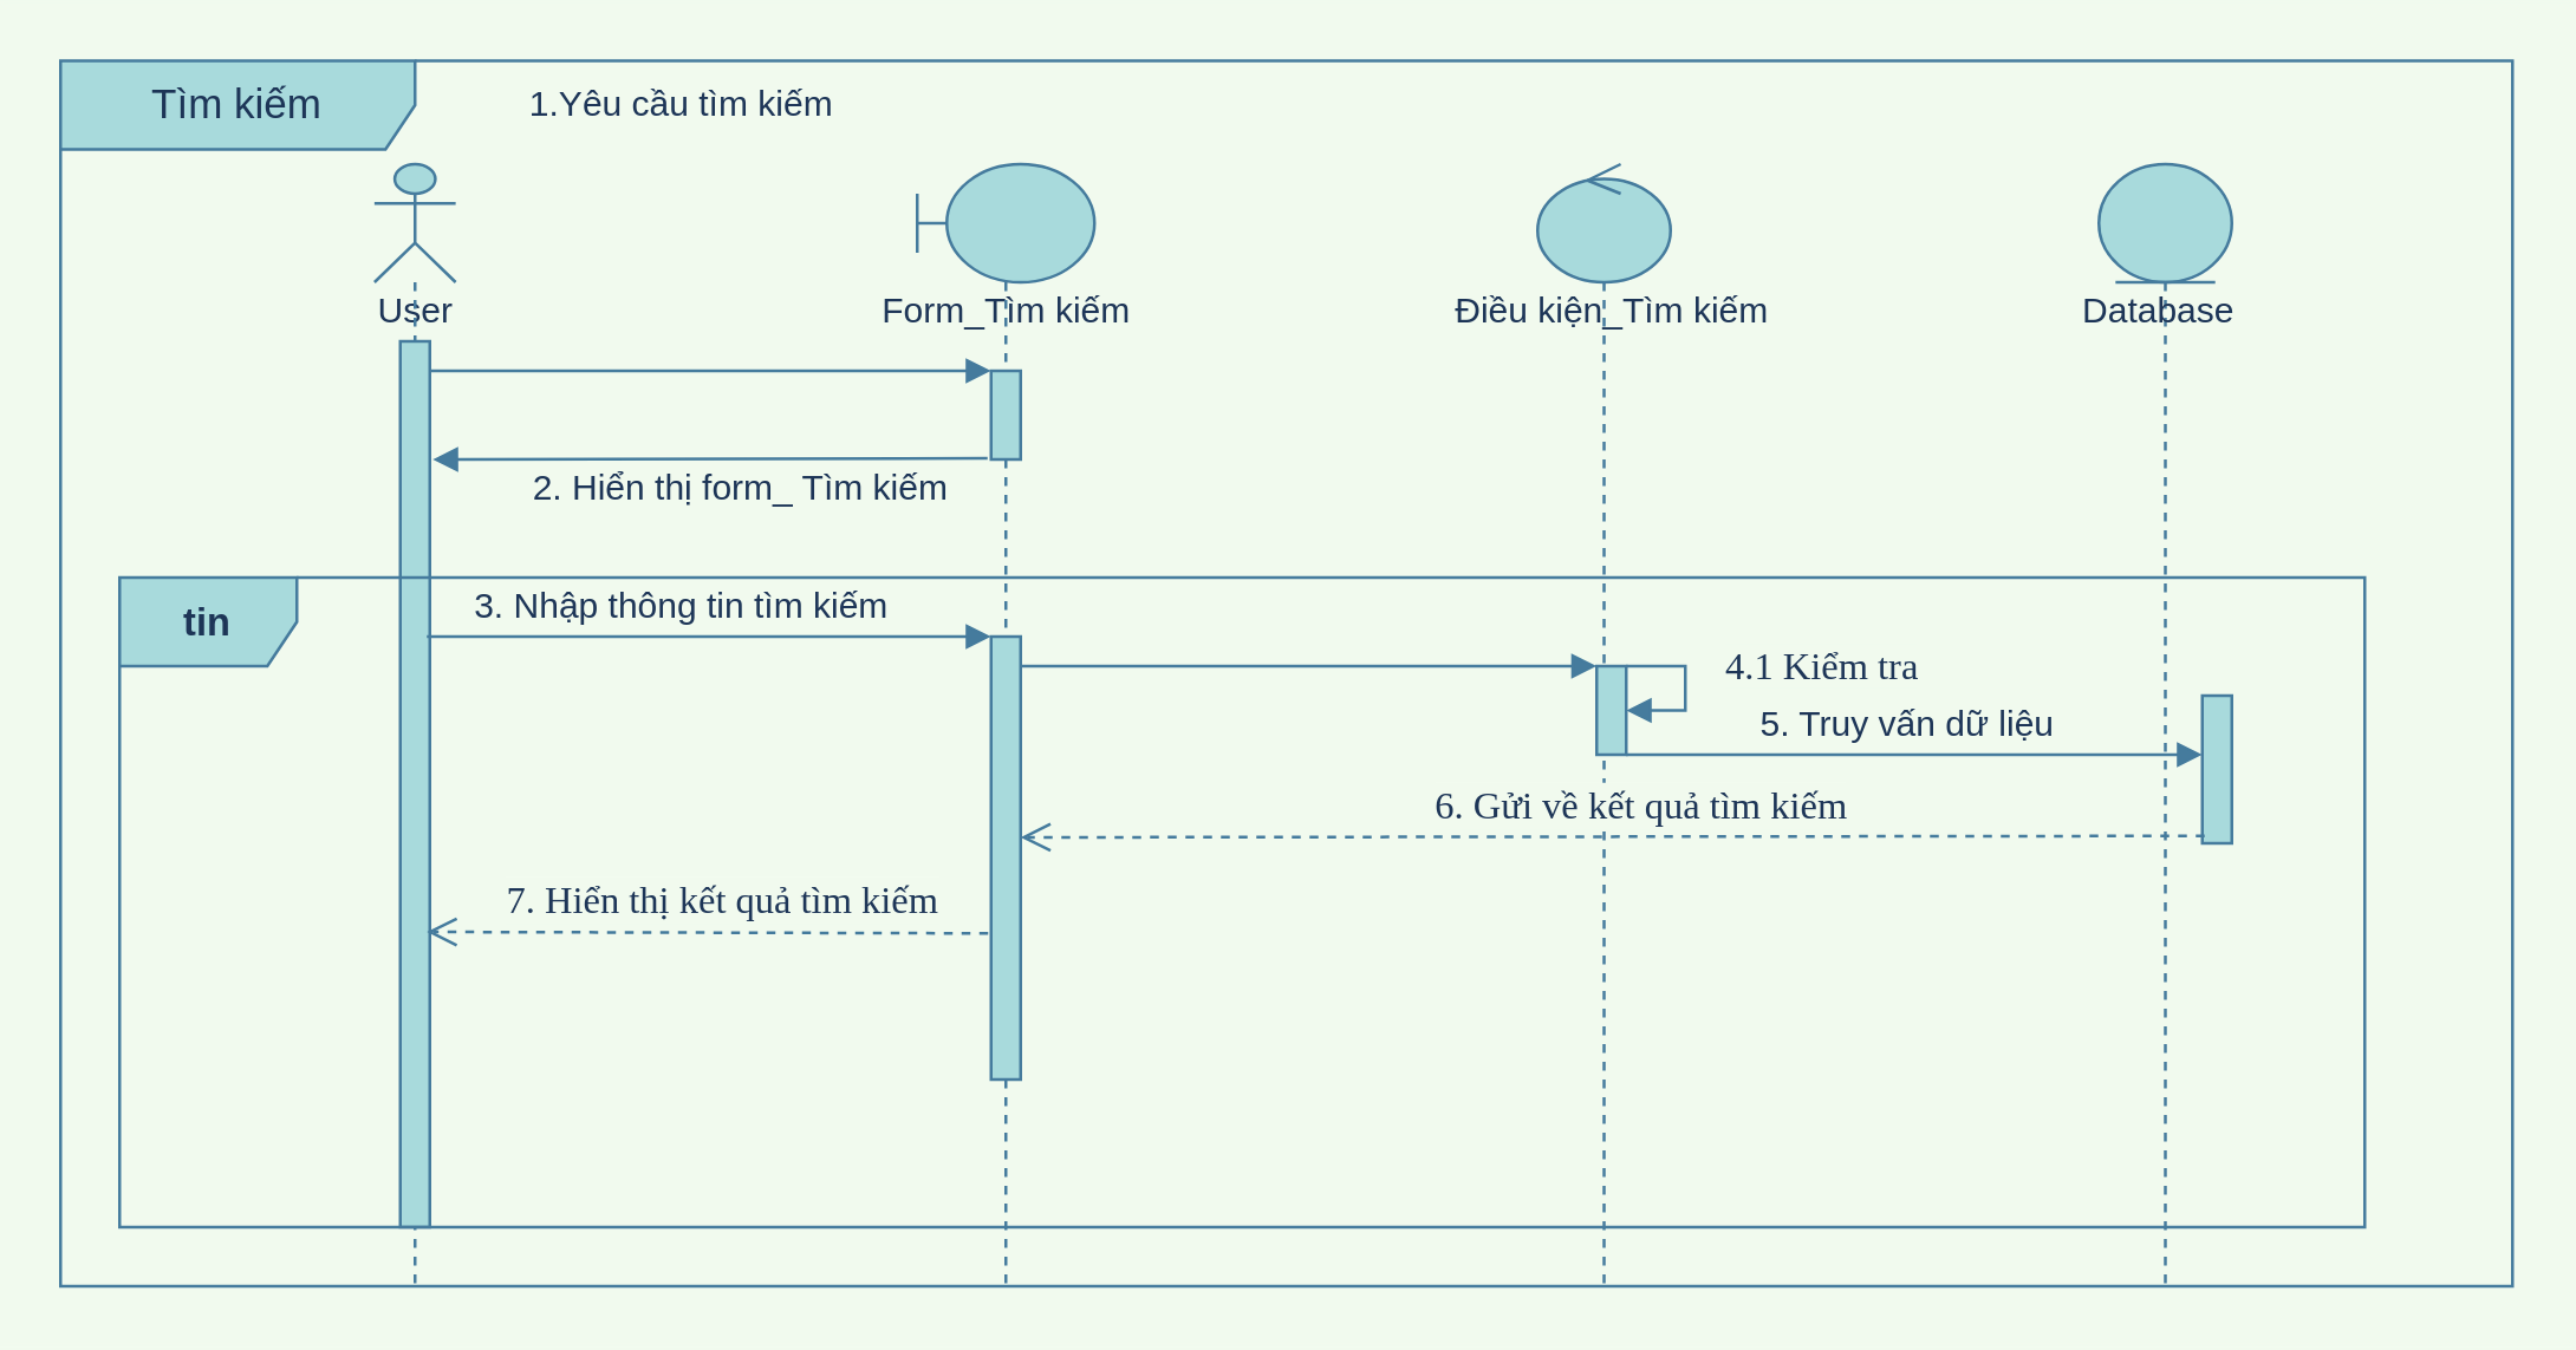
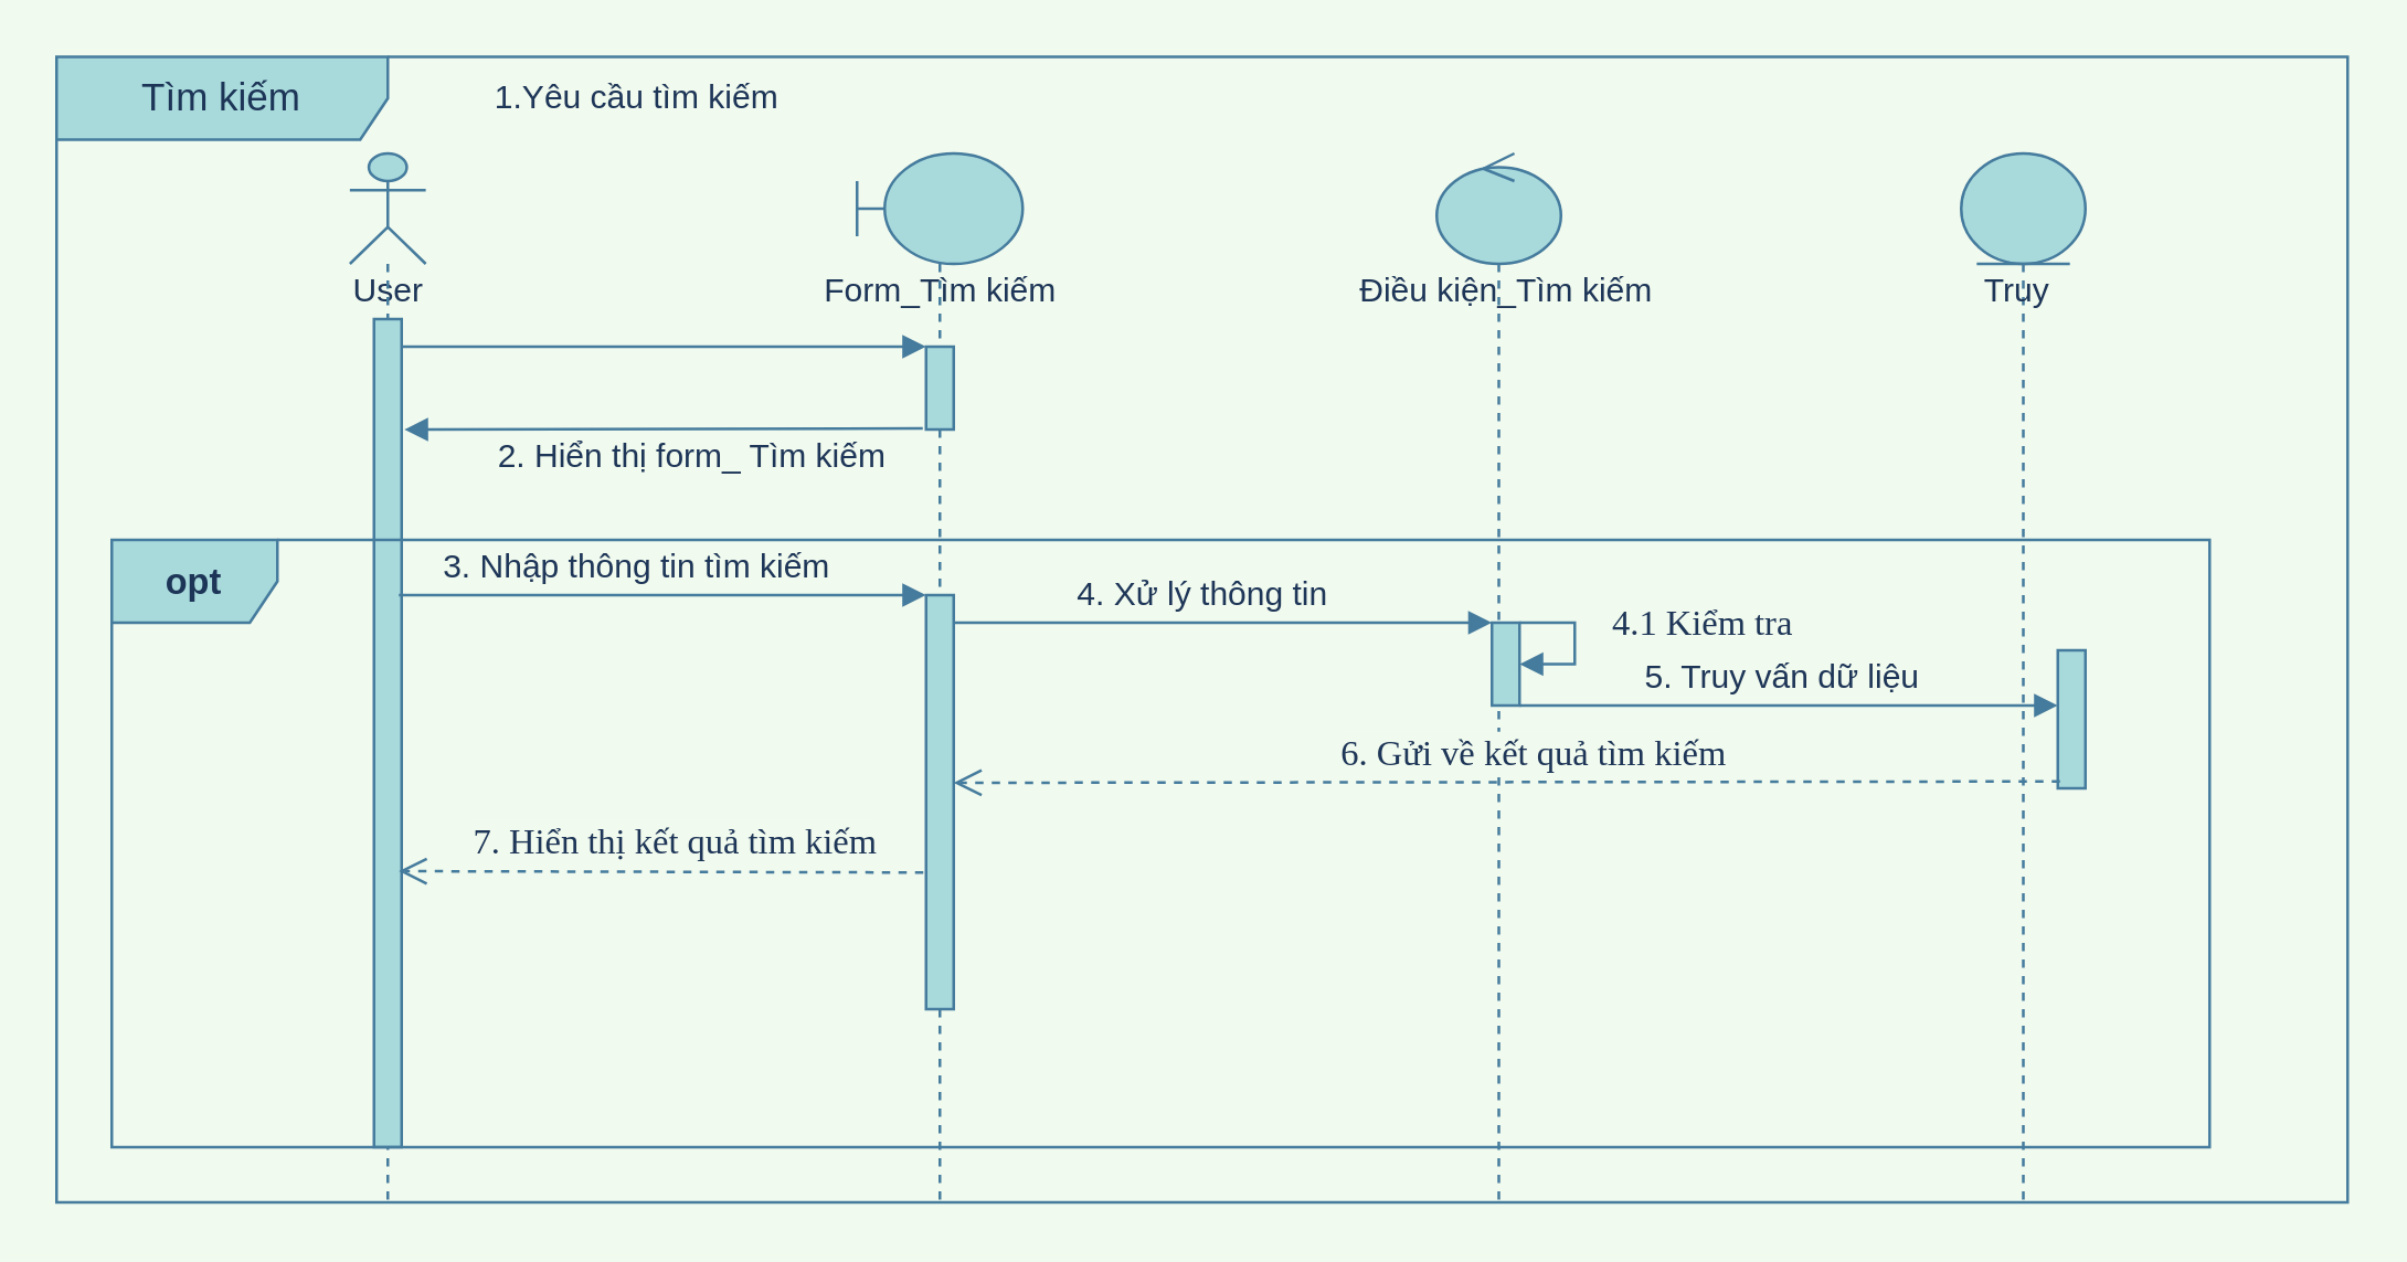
- <mxCell id="11" value="Database" style="text;html=1;align=center;verticalAlign=middle;resizable=0;points=[];autosize=1;strokeColor=none;fillColor=none;fontColor=#1D3557;" parent="10" vertex="1"><mxGeometry x="-15" y="40" width="70" height="20" as="geometry" /></mxCell>
+ <mxCell id="11" value="Truy" style="text;html=1;align=center;verticalAlign=middle;resizable=0;points=[];autosize=1;strokeColor=none;fillColor=none;fontColor=#1D3557;" parent="10" vertex="1"><mxGeometry x="-15" y="40" width="70" height="20" as="geometry" /></mxCell>
- <mxCell id="17" value="&lt;font style=&quot;font-size: 13px&quot;&gt;&lt;b&gt;tin&lt;/b&gt;&lt;/font&gt;" style="shape=umlFrame;whiteSpace=wrap;html=1;fillColor=#A8DADC;strokeColor=#457B9D;fontColor=#1D3557;" parent="1" vertex="1"><mxGeometry x="40" y="195" width="760" height="220" as="geometry" /></mxCell>
+ <mxCell id="17" value="&lt;font style=&quot;font-size: 13px&quot;&gt;&lt;b&gt;opt&lt;/b&gt;&lt;/font&gt;" style="shape=umlFrame;whiteSpace=wrap;html=1;fillColor=#A8DADC;strokeColor=#457B9D;fontColor=#1D3557;" parent="1" vertex="1"><mxGeometry x="40" y="195" width="760" height="220" as="geometry" /></mxCell>
+ <mxCell id="23" value="4. Xử lý thông tin" style="text;html=1;align=center;verticalAlign=middle;resizable=0;points=[];autosize=1;strokeColor=none;fillColor=none;fontColor=#1D3557;" parent="1" vertex="1"><mxGeometry x="380" y="205" width="110" height="20" as="geometry" /></mxCell>
